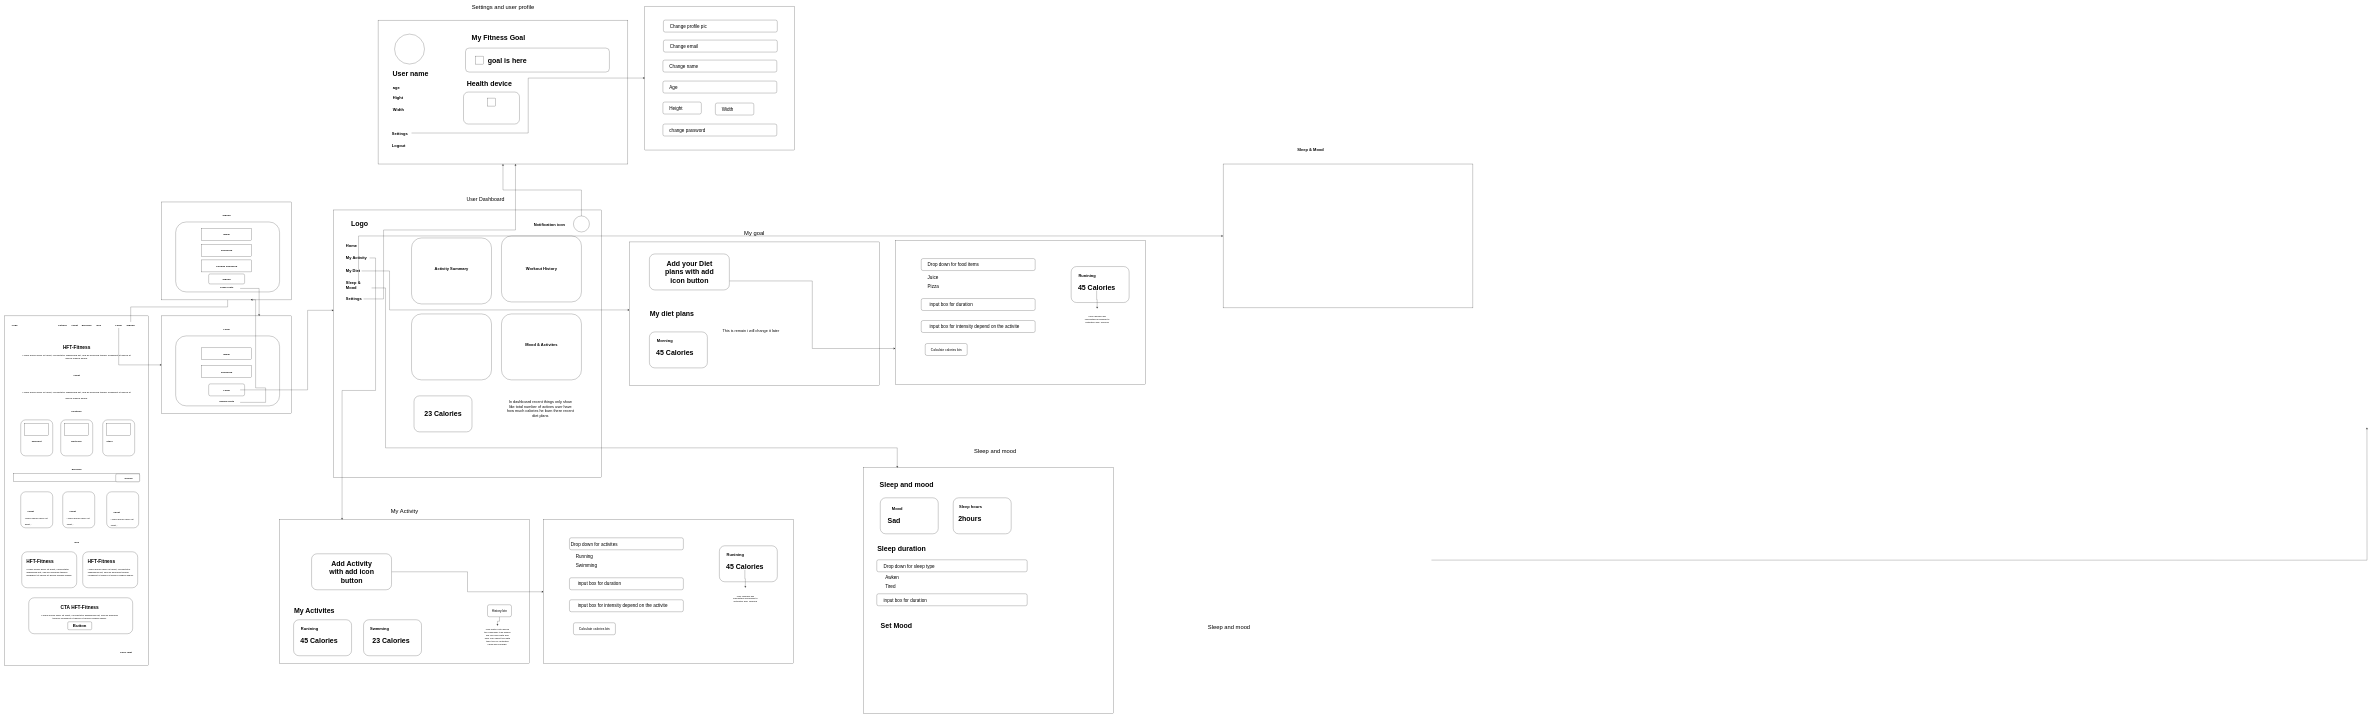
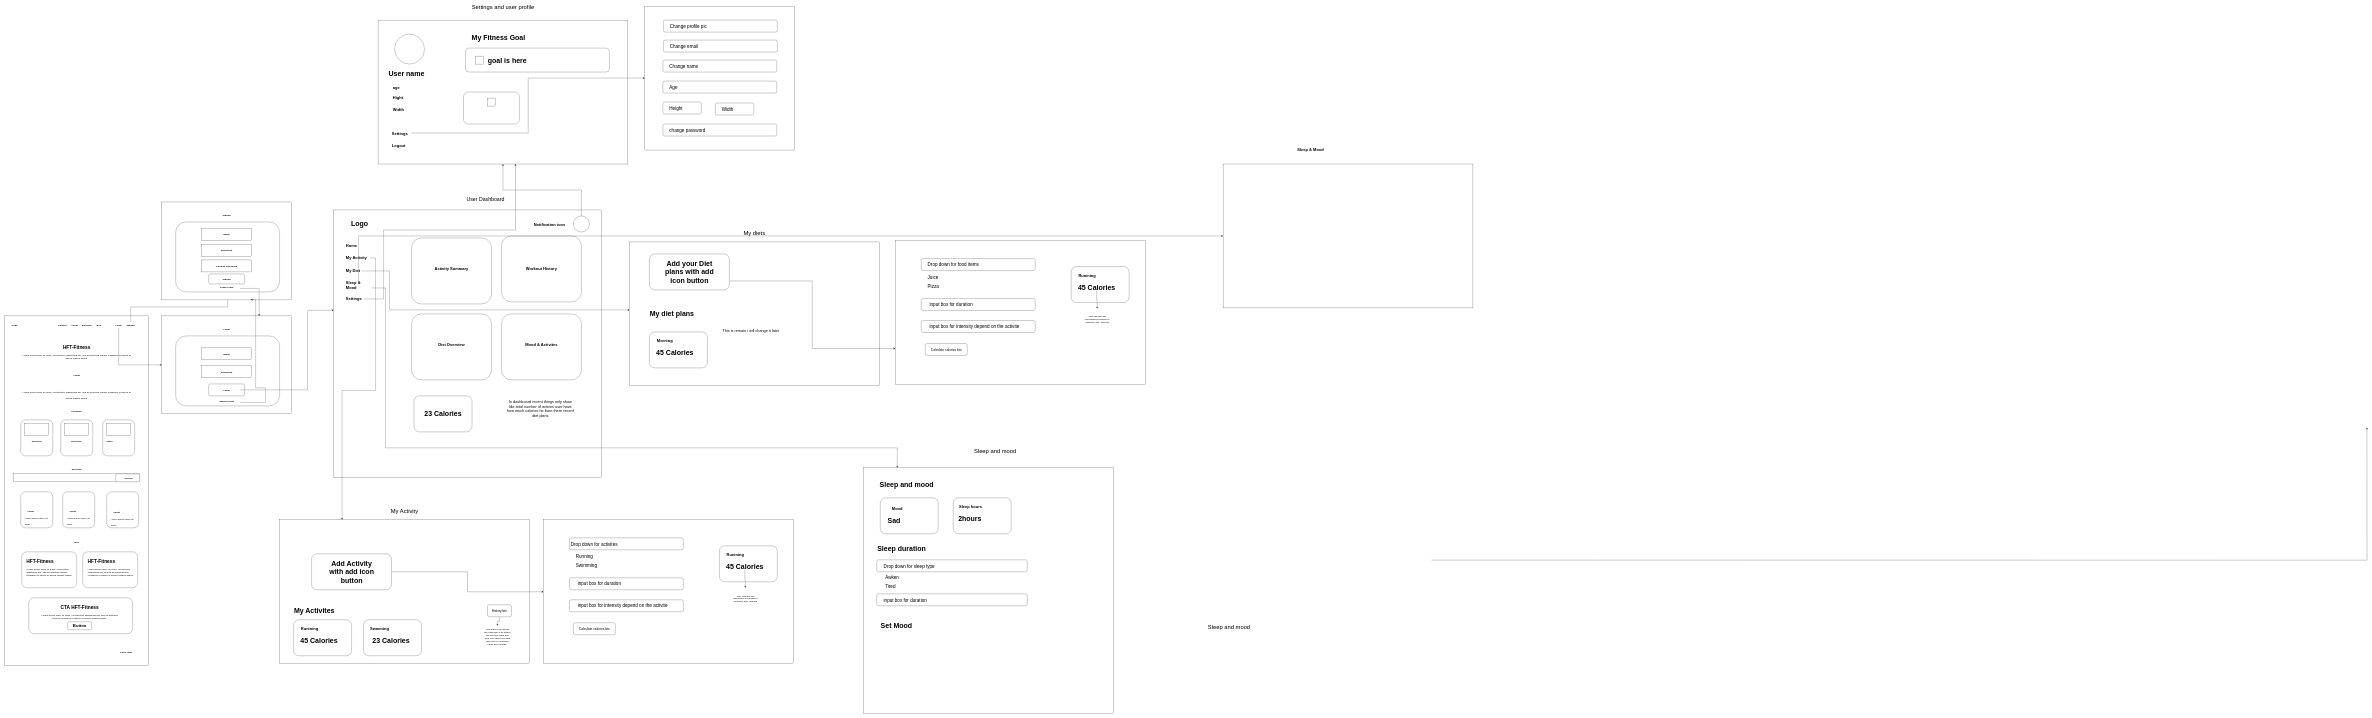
- <mxCell id="160" value="User name" style="text;html=1;strokeColor=none;fillColor=none;align=center;verticalAlign=middle;whiteSpace=wrap;rounded=0;fontStyle=1;fontSize=35;" parent="1" vertex="1"><mxGeometry x="1940" y="350" width="220" height="30" as="geometry" /></mxCell>
+ <mxCell id="160" value="User name" style="text;html=1;strokeColor=none;fillColor=none;align=center;verticalAlign=middle;whiteSpace=wrap;rounded=0;fontStyle=1;fontSize=35;" parent="1" vertex="1"><mxGeometry x="1920" y="350" width="220" height="30" as="geometry" /></mxCell>
- <mxCell id="169" value="Health device" style="text;html=1;strokeColor=none;fillColor=none;align=left;verticalAlign=middle;whiteSpace=wrap;rounded=0;fontStyle=1;fontSize=35;" parent="1" vertex="1"><mxGeometry x="2330" y="400" width="310" height="30" as="geometry" /></mxCell>
- <mxCell id="132" value="My goal" style="text;html=1;strokeColor=none;fillColor=none;align=center;verticalAlign=middle;whiteSpace=wrap;rounded=0;fontSize=29;" parent="1" vertex="1"><mxGeometry x="3630" y="1150" width="280" height="30" as="geometry" /></mxCell>
+ <mxCell id="132" value="My diets" style="text;html=1;strokeColor=none;fillColor=none;align=center;verticalAlign=middle;whiteSpace=wrap;rounded=0;fontSize=29;" parent="1" vertex="1"><mxGeometry x="3630" y="1150" width="280" height="30" as="geometry" /></mxCell>
+ <mxCell id="4" value="Diet Overview" style="text;html=1;strokeColor=none;fillColor=none;align=center;verticalAlign=middle;whiteSpace=wrap;rounded=0;fontStyle=1;fontSize=20;" parent="1" vertex="1"><mxGeometry x="2155" y="1710" width="200" height="30" as="geometry" /></mxCell>
